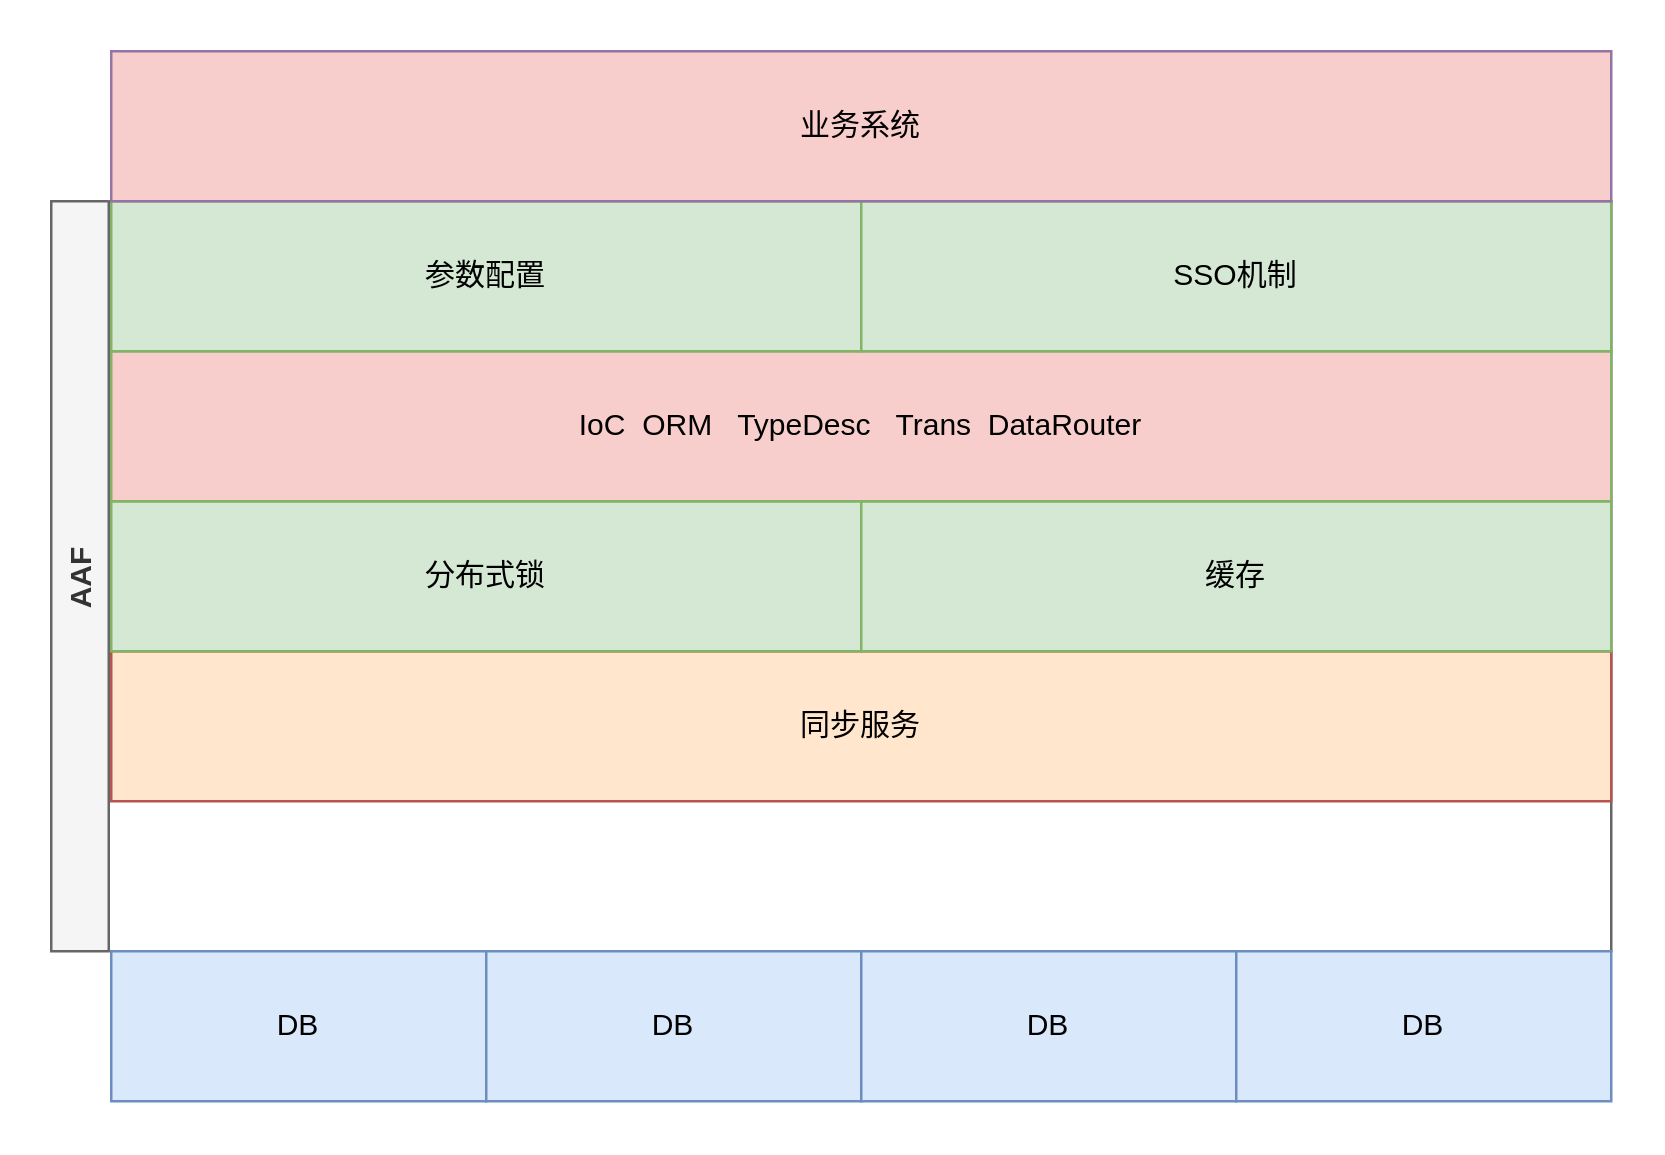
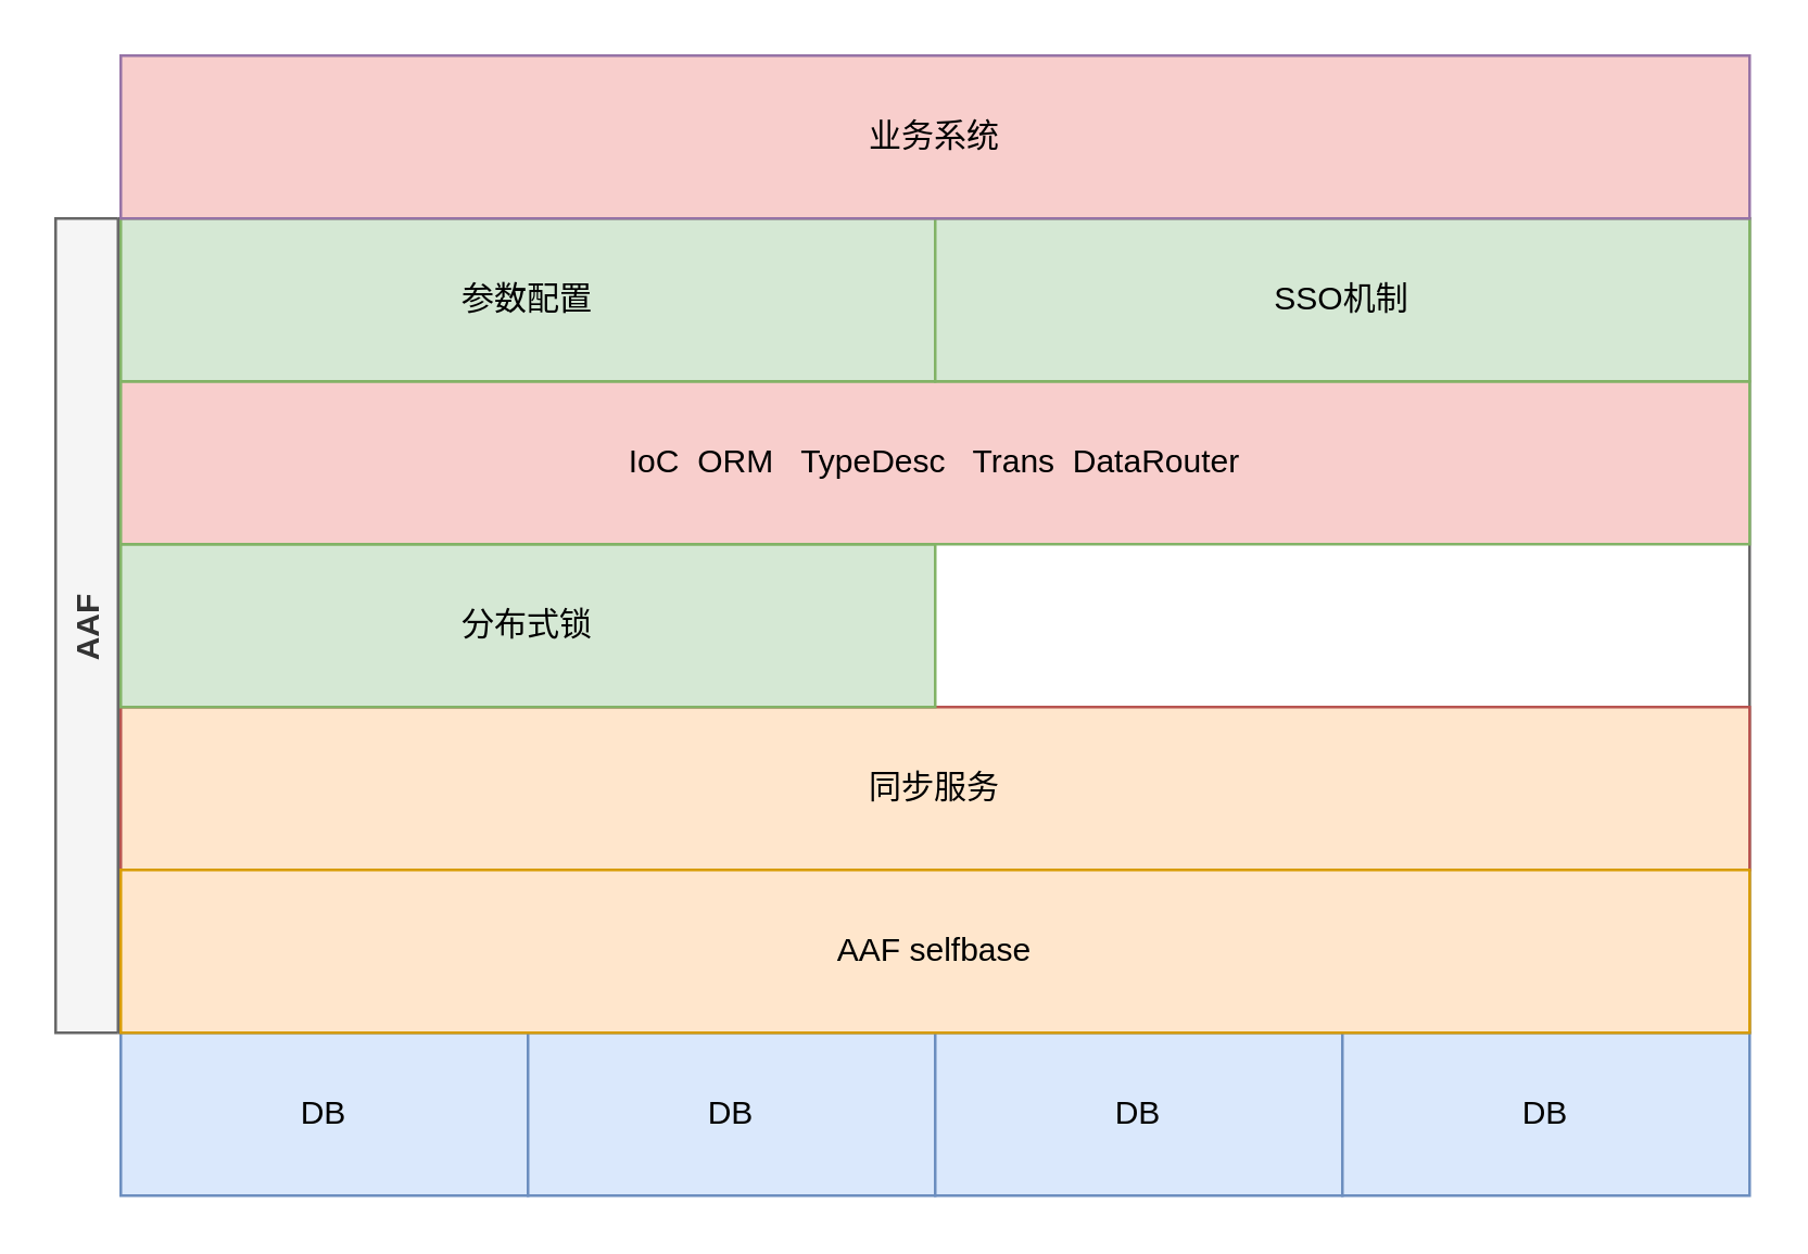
- <mxCell id="9" value="缓存" style="rounded=0;whiteSpace=wrap;html=1;fillColor=#d5e8d4;strokeColor=#82b366;" vertex="1" parent="1"><mxGeometry x="344" y="200" width="300" height="60" as="geometry" /></mxCell>
+ <mxCell id="11" value="AAF selfbase" style="rounded=0;whiteSpace=wrap;html=1;fillColor=#ffe6cc;strokeColor=#d79b00;" vertex="1" parent="1"><mxGeometry x="44" y="320" width="600" height="60" as="geometry" /></mxCell>
